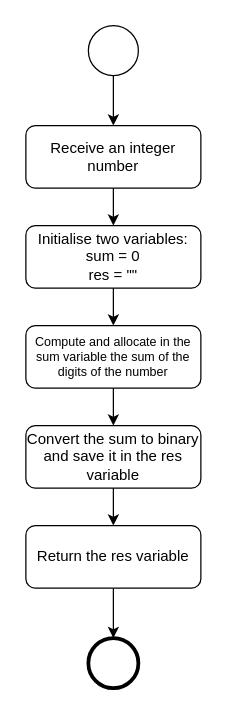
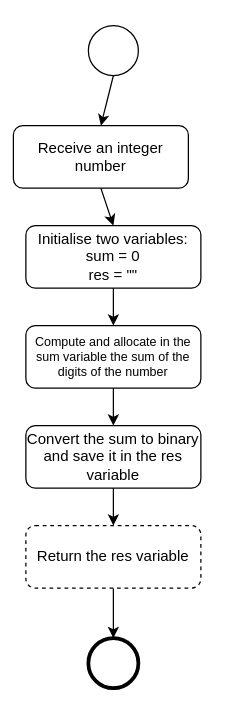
- <mxCell id="3" value="Receive an integer number" style="rounded=1;whiteSpace=wrap;html=1;" vertex="1" parent="1"><mxGeometry x="20" y="100" width="140" height="50" as="geometry" /></mxCell>
+ <mxCell id="3" value="Receive an integer number" style="rounded=1;whiteSpace=wrap;html=1;" vertex="1" parent="1"><mxGeometry x="10" y="100" width="140" height="50" as="geometry" /></mxCell>
- <mxCell id="13" value="Return the res variable" style="rounded=1;whiteSpace=wrap;html=1;" vertex="1" parent="1"><mxGeometry x="20" y="420" width="140" height="50" as="geometry" /></mxCell>
+ <mxCell id="13" value="Return the res variable" style="rounded=1;whiteSpace=wrap;html=1;dashed=1;" vertex="1" parent="1"><mxGeometry x="20" y="420" width="140" height="50" as="geometry" /></mxCell>
